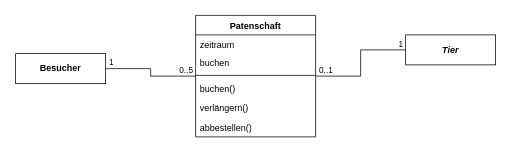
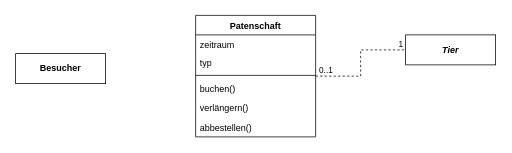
- <mxCell id="14" value="" style="endArrow=none;html=1;edgeStyle=orthogonalEdgeStyle;rounded=0;verticalAlign=top;labelBackgroundColor=none;" parent="1" source="2" target="10" edge="1"><mxGeometry relative="1" as="geometry"><mxPoint x="150" y="111" as="sourcePoint" /><mxPoint x="270" y="111" as="targetPoint" /></mxGeometry></mxCell>
+ <mxCell id="14" value="" style="endArrow=none;html=1;edgeStyle=orthogonalEdgeStyle;rounded=0;verticalAlign=top;labelBackgroundColor=none;dashed=1;" parent="1" source="2" target="10" edge="1"><mxGeometry relative="1" as="geometry"><mxPoint x="150" y="111" as="sourcePoint" /><mxPoint x="270" y="111" as="targetPoint" /></mxGeometry></mxCell>
- <mxCell id="4" value="buchen" style="text;strokeColor=none;fillColor=none;align=left;verticalAlign=top;spacingLeft=4;spacingRight=4;overflow=hidden;rotatable=0;points=[[0,0.5],[1,0.5]];portConstraint=eastwest;whiteSpace=wrap;html=1;" parent="2" vertex="1"><mxGeometry y="50" width="160" height="26" as="geometry" /></mxCell>
+ <mxCell id="4" value="typ" style="text;strokeColor=none;fillColor=none;align=left;verticalAlign=top;spacingLeft=4;spacingRight=4;overflow=hidden;rotatable=0;points=[[0,0.5],[1,0.5]];portConstraint=eastwest;whiteSpace=wrap;html=1;" parent="2" vertex="1"><mxGeometry y="50" width="160" height="26" as="geometry" /></mxCell>
- <mxCell id="11" value="" style="endArrow=none;html=1;edgeStyle=orthogonalEdgeStyle;rounded=0;verticalAlign=top;labelBackgroundColor=none;" parent="1" source="9" target="2" edge="1"><mxGeometry relative="1" as="geometry"><mxPoint x="110" y="51" as="sourcePoint" /><mxPoint x="80" y="261" as="targetPoint" /></mxGeometry></mxCell>
- <mxCell id="12" value="1" style="edgeLabel;resizable=0;html=1;align=left;verticalAlign=bottom;spacingLeft=3;labelBackgroundColor=none;" parent="11" connectable="0" vertex="1"><mxGeometry x="-1" relative="1" as="geometry" /></mxCell>
- <mxCell id="13" value="0..5" style="edgeLabel;resizable=0;html=1;align=right;verticalAlign=bottom;spacingRight=3;labelBackgroundColor=none;" parent="11" connectable="0" vertex="1"><mxGeometry x="1" relative="1" as="geometry" /></mxCell>
